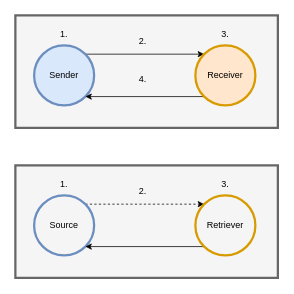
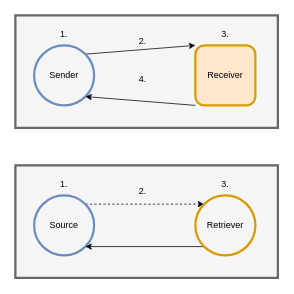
- <mxCell id="4" value="Sender" style="ellipse;whiteSpace=wrap;html=1;aspect=fixed;strokeWidth=3;fillColor=#dae8fc;strokeColor=#6c8ebf;" vertex="1" parent="1"><mxGeometry x="45" y="60" width="80" height="80" as="geometry" /></mxCell>
+ <mxCell id="4" value="Sender" style="ellipse;whiteSpace=wrap;html=1;aspect=fixed;strokeWidth=3;fillColor=#f5f5f5;strokeColor=#6c8ebf;" vertex="1" parent="1"><mxGeometry x="45" y="60" width="80" height="80" as="geometry" /></mxCell>
- <mxCell id="6" value="Receiver" style="ellipse;whiteSpace=wrap;html=1;aspect=fixed;strokeWidth=3;fillColor=#ffe6cc;strokeColor=#d79b00;" vertex="1" parent="1"><mxGeometry x="260" y="60" width="80" height="80" as="geometry" /></mxCell>
+ <mxCell id="6" value="Receiver" style="whiteSpace=wrap;html=1;aspect=fixed;strokeWidth=3;fillColor=#ffe6cc;strokeColor=#d79b00;rounded=1;" vertex="1" parent="1"><mxGeometry x="260" y="60" width="80" height="80" as="geometry" /></mxCell>
